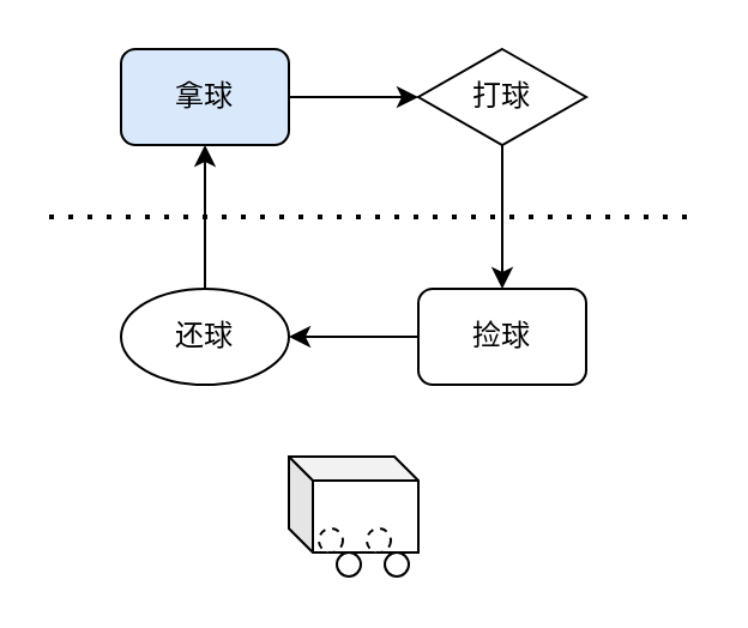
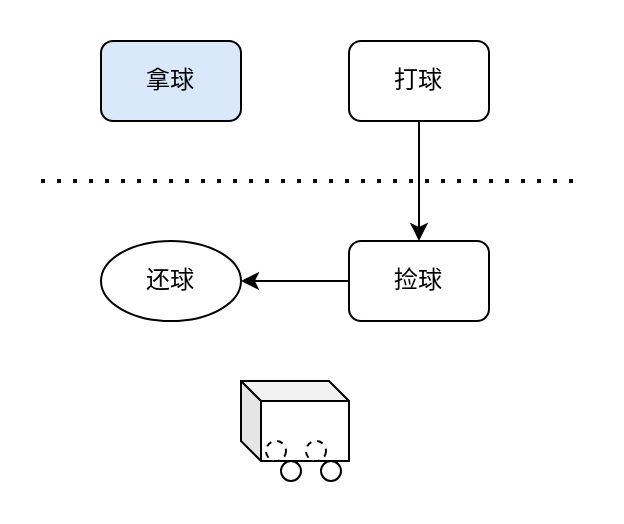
- <mxCell id="2" value="" style="edgeStyle=orthogonalEdgeStyle;rounded=0;orthogonalLoop=1;jettySize=auto;html=1;" edge="1" parent="1" source="3" target="5"><mxGeometry relative="1" as="geometry" /></mxCell>
- <mxCell id="5" value="打球" style="rhombus;whiteSpace=wrap;html=1;" vertex="1" parent="1"><mxGeometry x="174" y="20" width="70" height="40" as="geometry" /></mxCell>
+ <mxCell id="5" value="打球" style="rounded=1;whiteSpace=wrap;html=1;" vertex="1" parent="1"><mxGeometry x="174" y="20" width="70" height="40" as="geometry" /></mxCell>
- <mxCell id="6" value="" style="edgeStyle=orthogonalEdgeStyle;rounded=0;orthogonalLoop=1;jettySize=auto;html=1;" edge="1" parent="1" source="7" target="3"><mxGeometry relative="1" as="geometry" /></mxCell>
